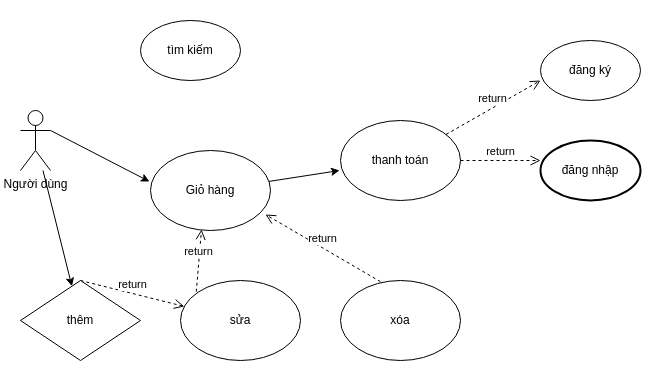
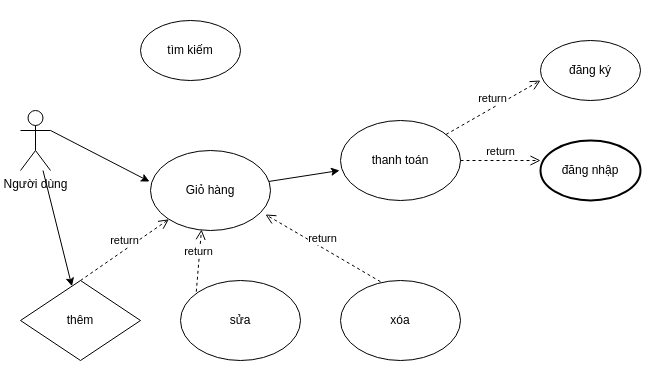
- <mxCell id="7" value="return" style="html=1;verticalAlign=bottom;endArrow=open;dashed=1;endSize=8;exitX=0.5;exitY=0;exitDx=0;exitDy=0;" edge="1" parent="1" source="8" target="9"><mxGeometry relative="1" as="geometry"><mxPoint x="170" y="240" as="sourcePoint" /><mxPoint x="90" y="240" as="targetPoint" /></mxGeometry></mxCell>
+ <mxCell id="7" value="return" style="html=1;verticalAlign=bottom;endArrow=open;dashed=1;endSize=8;exitX=0.5;exitY=0;exitDx=0;exitDy=0;" edge="1" parent="1" source="8" target="6"><mxGeometry relative="1" as="geometry"><mxPoint x="170" y="240" as="sourcePoint" /><mxPoint x="90" y="240" as="targetPoint" /></mxGeometry></mxCell>
